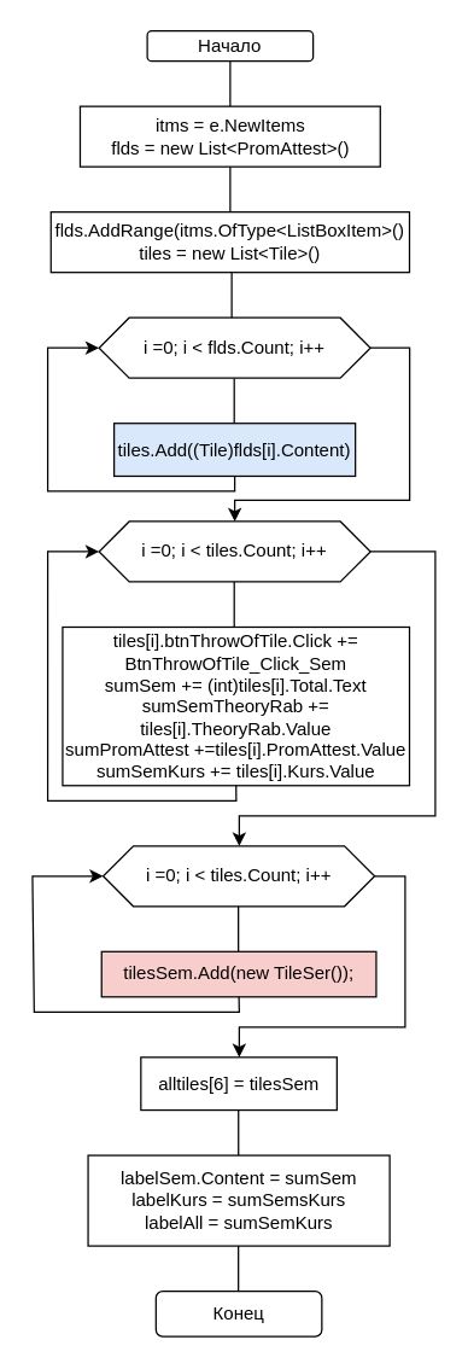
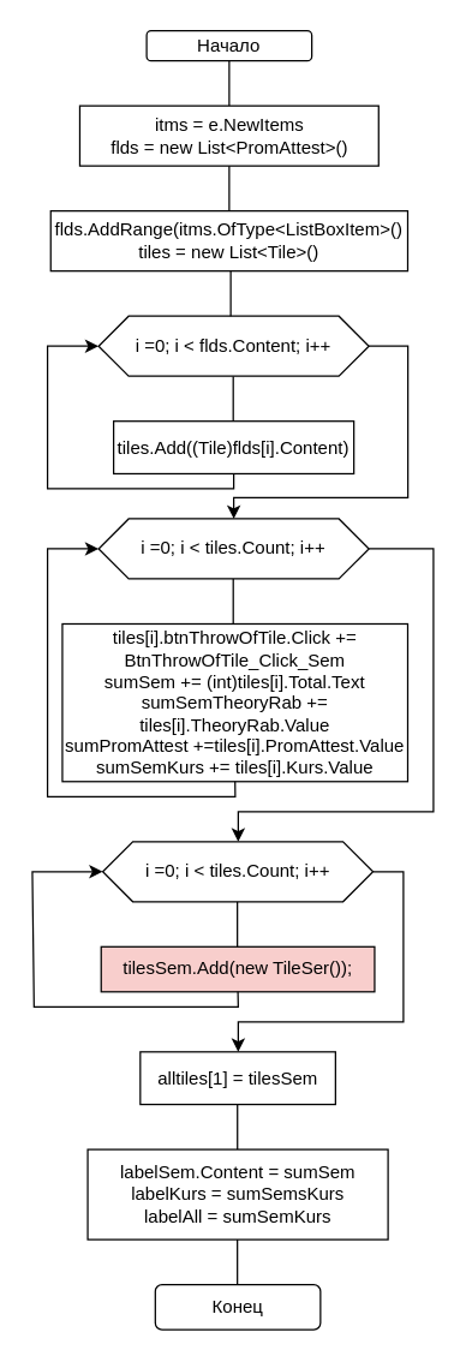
- <mxCell id="7" value="&lt;span&gt;i =0; i &amp;lt; flds.Count; i++&lt;/span&gt;" style="shape=hexagon;perimeter=hexagonPerimeter2;whiteSpace=wrap;html=1;fixedSize=1;" parent="1" vertex="1"><mxGeometry x="65.01" y="210" width="180" height="40" as="geometry" /></mxCell>
+ <mxCell id="7" value="&lt;span&gt;i =0; i &amp;lt; flds.Content; i++&lt;/span&gt;" style="shape=hexagon;perimeter=hexagonPerimeter2;whiteSpace=wrap;html=1;fixedSize=1;" parent="1" vertex="1"><mxGeometry x="65.01" y="210" width="180" height="40" as="geometry" /></mxCell>
- <mxCell id="4" value="tiles.Add((Tile)flds[i].Content)" style="rounded=0;whiteSpace=wrap;html=1;fillColor=#dae8fc;" parent="1" vertex="1"><mxGeometry x="75.01" y="280" width="160" height="35" as="geometry" /></mxCell>
+ <mxCell id="4" value="tiles.Add((Tile)flds[i].Content)" style="rounded=0;whiteSpace=wrap;html=1;" parent="1" vertex="1"><mxGeometry x="75.01" y="280" width="160" height="35" as="geometry" /></mxCell>
- <mxCell id="21" value="alltiles[6] = tilesSem" style="rounded=0;whiteSpace=wrap;html=1;" parent="1" vertex="1"><mxGeometry x="92.77" y="700" width="130" height="35" as="geometry" /></mxCell>
+ <mxCell id="21" value="alltiles[1] = tilesSem" style="rounded=0;whiteSpace=wrap;html=1;" parent="1" vertex="1"><mxGeometry x="92.77" y="700" width="130" height="35" as="geometry" /></mxCell>
